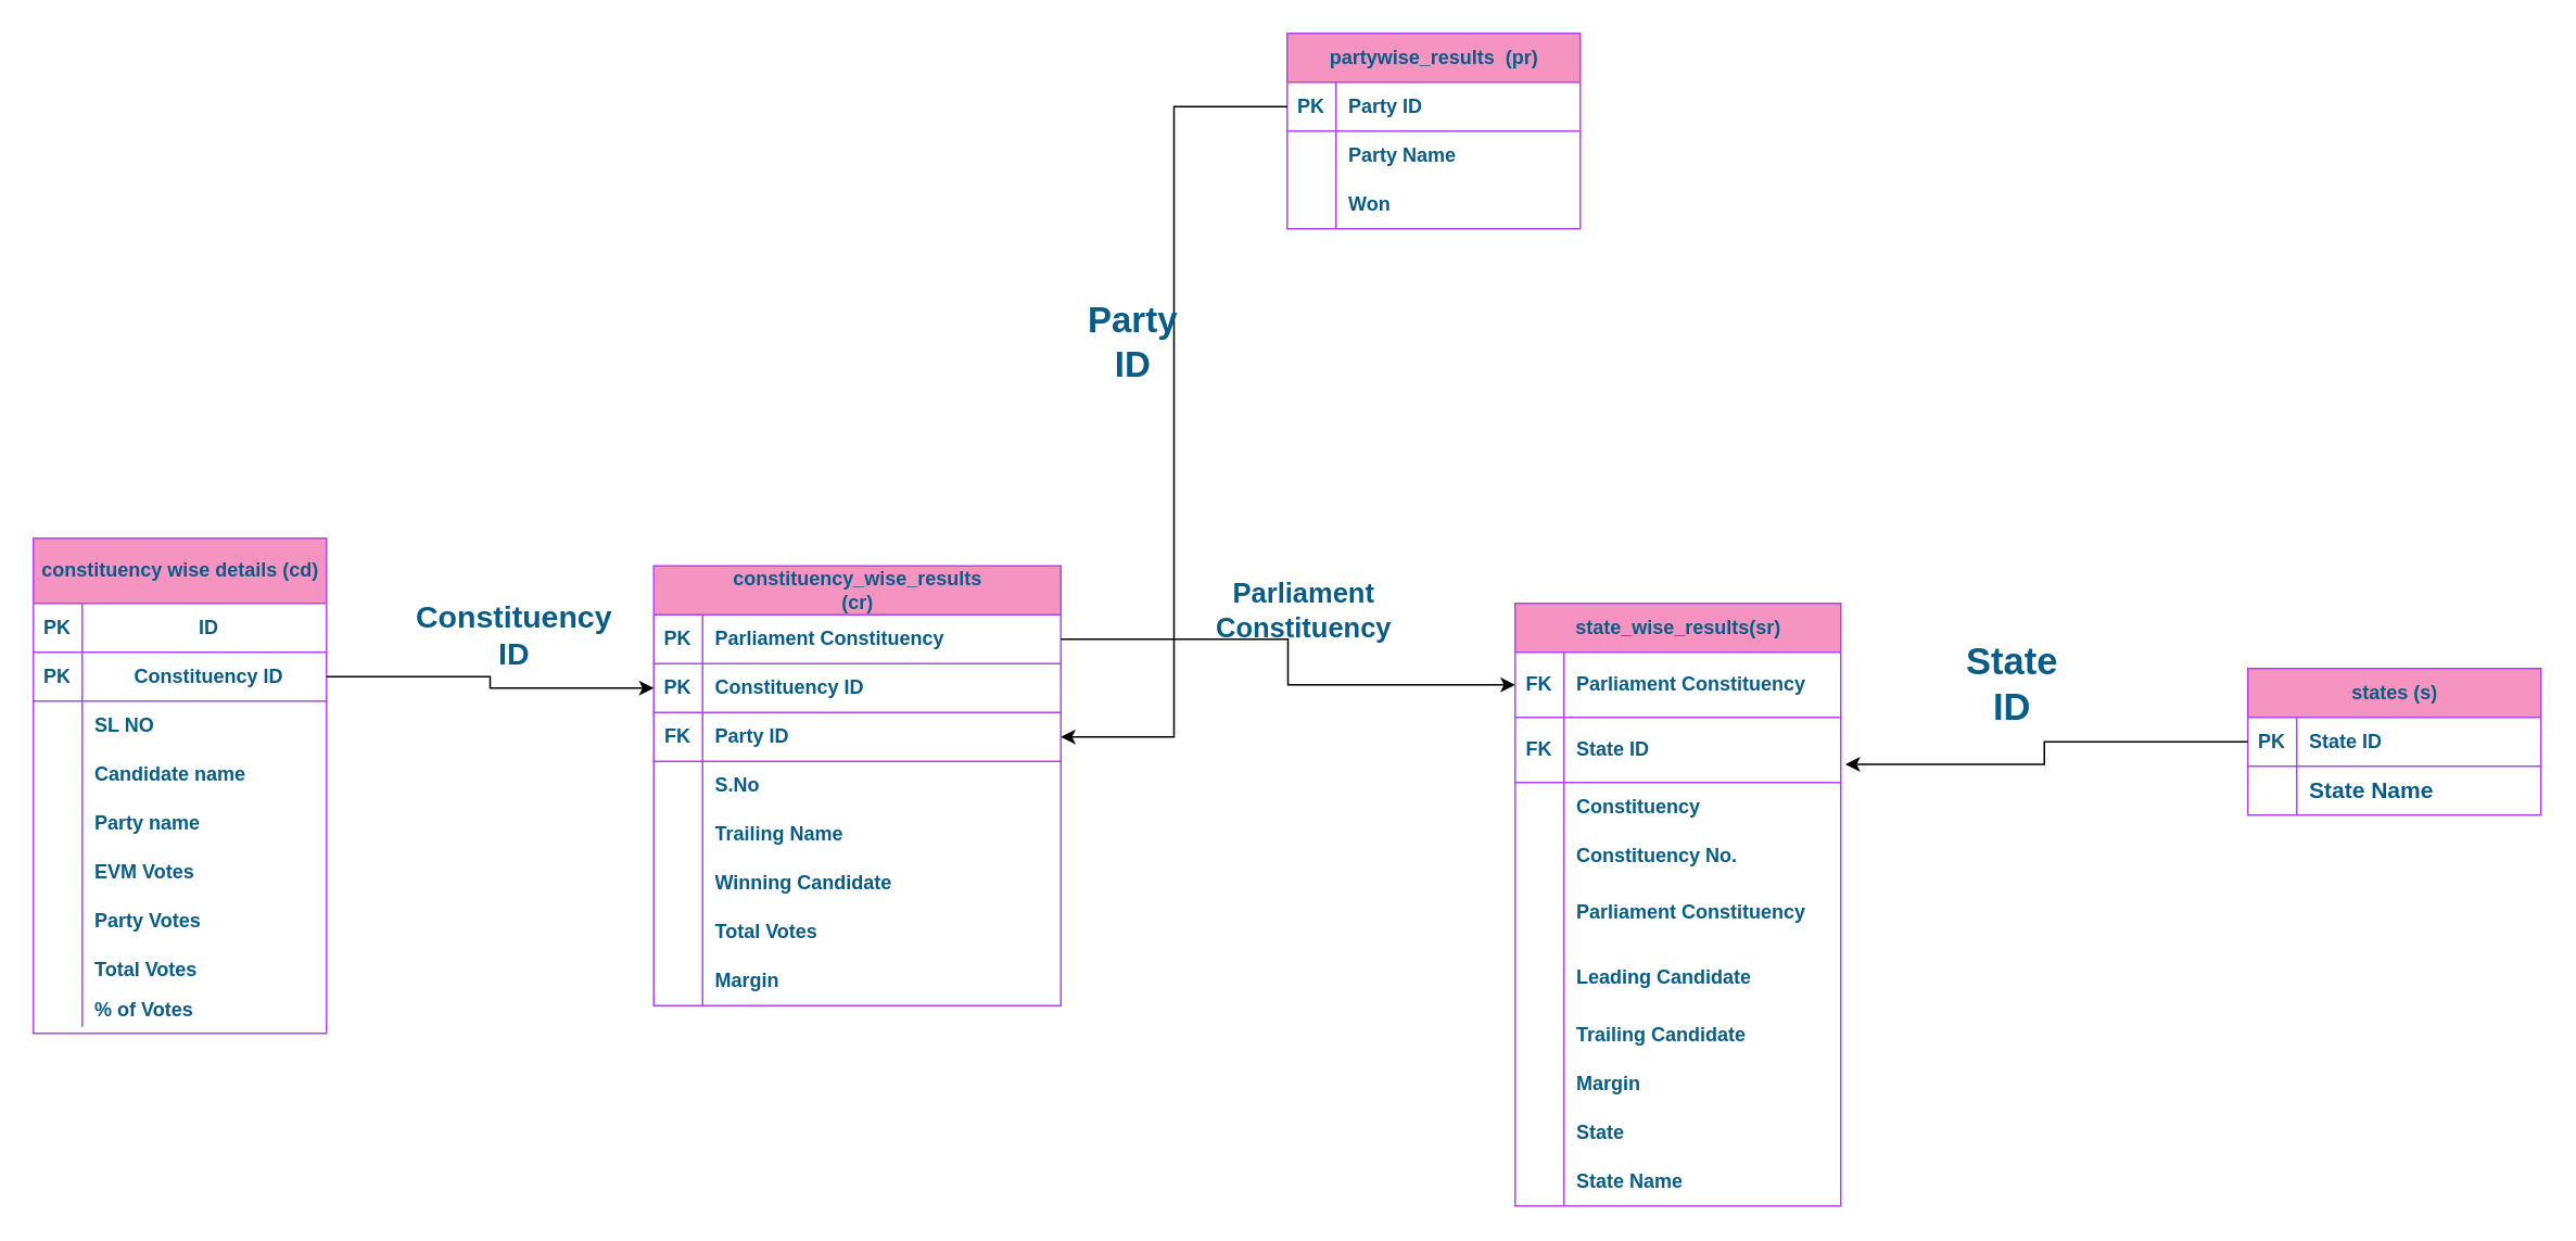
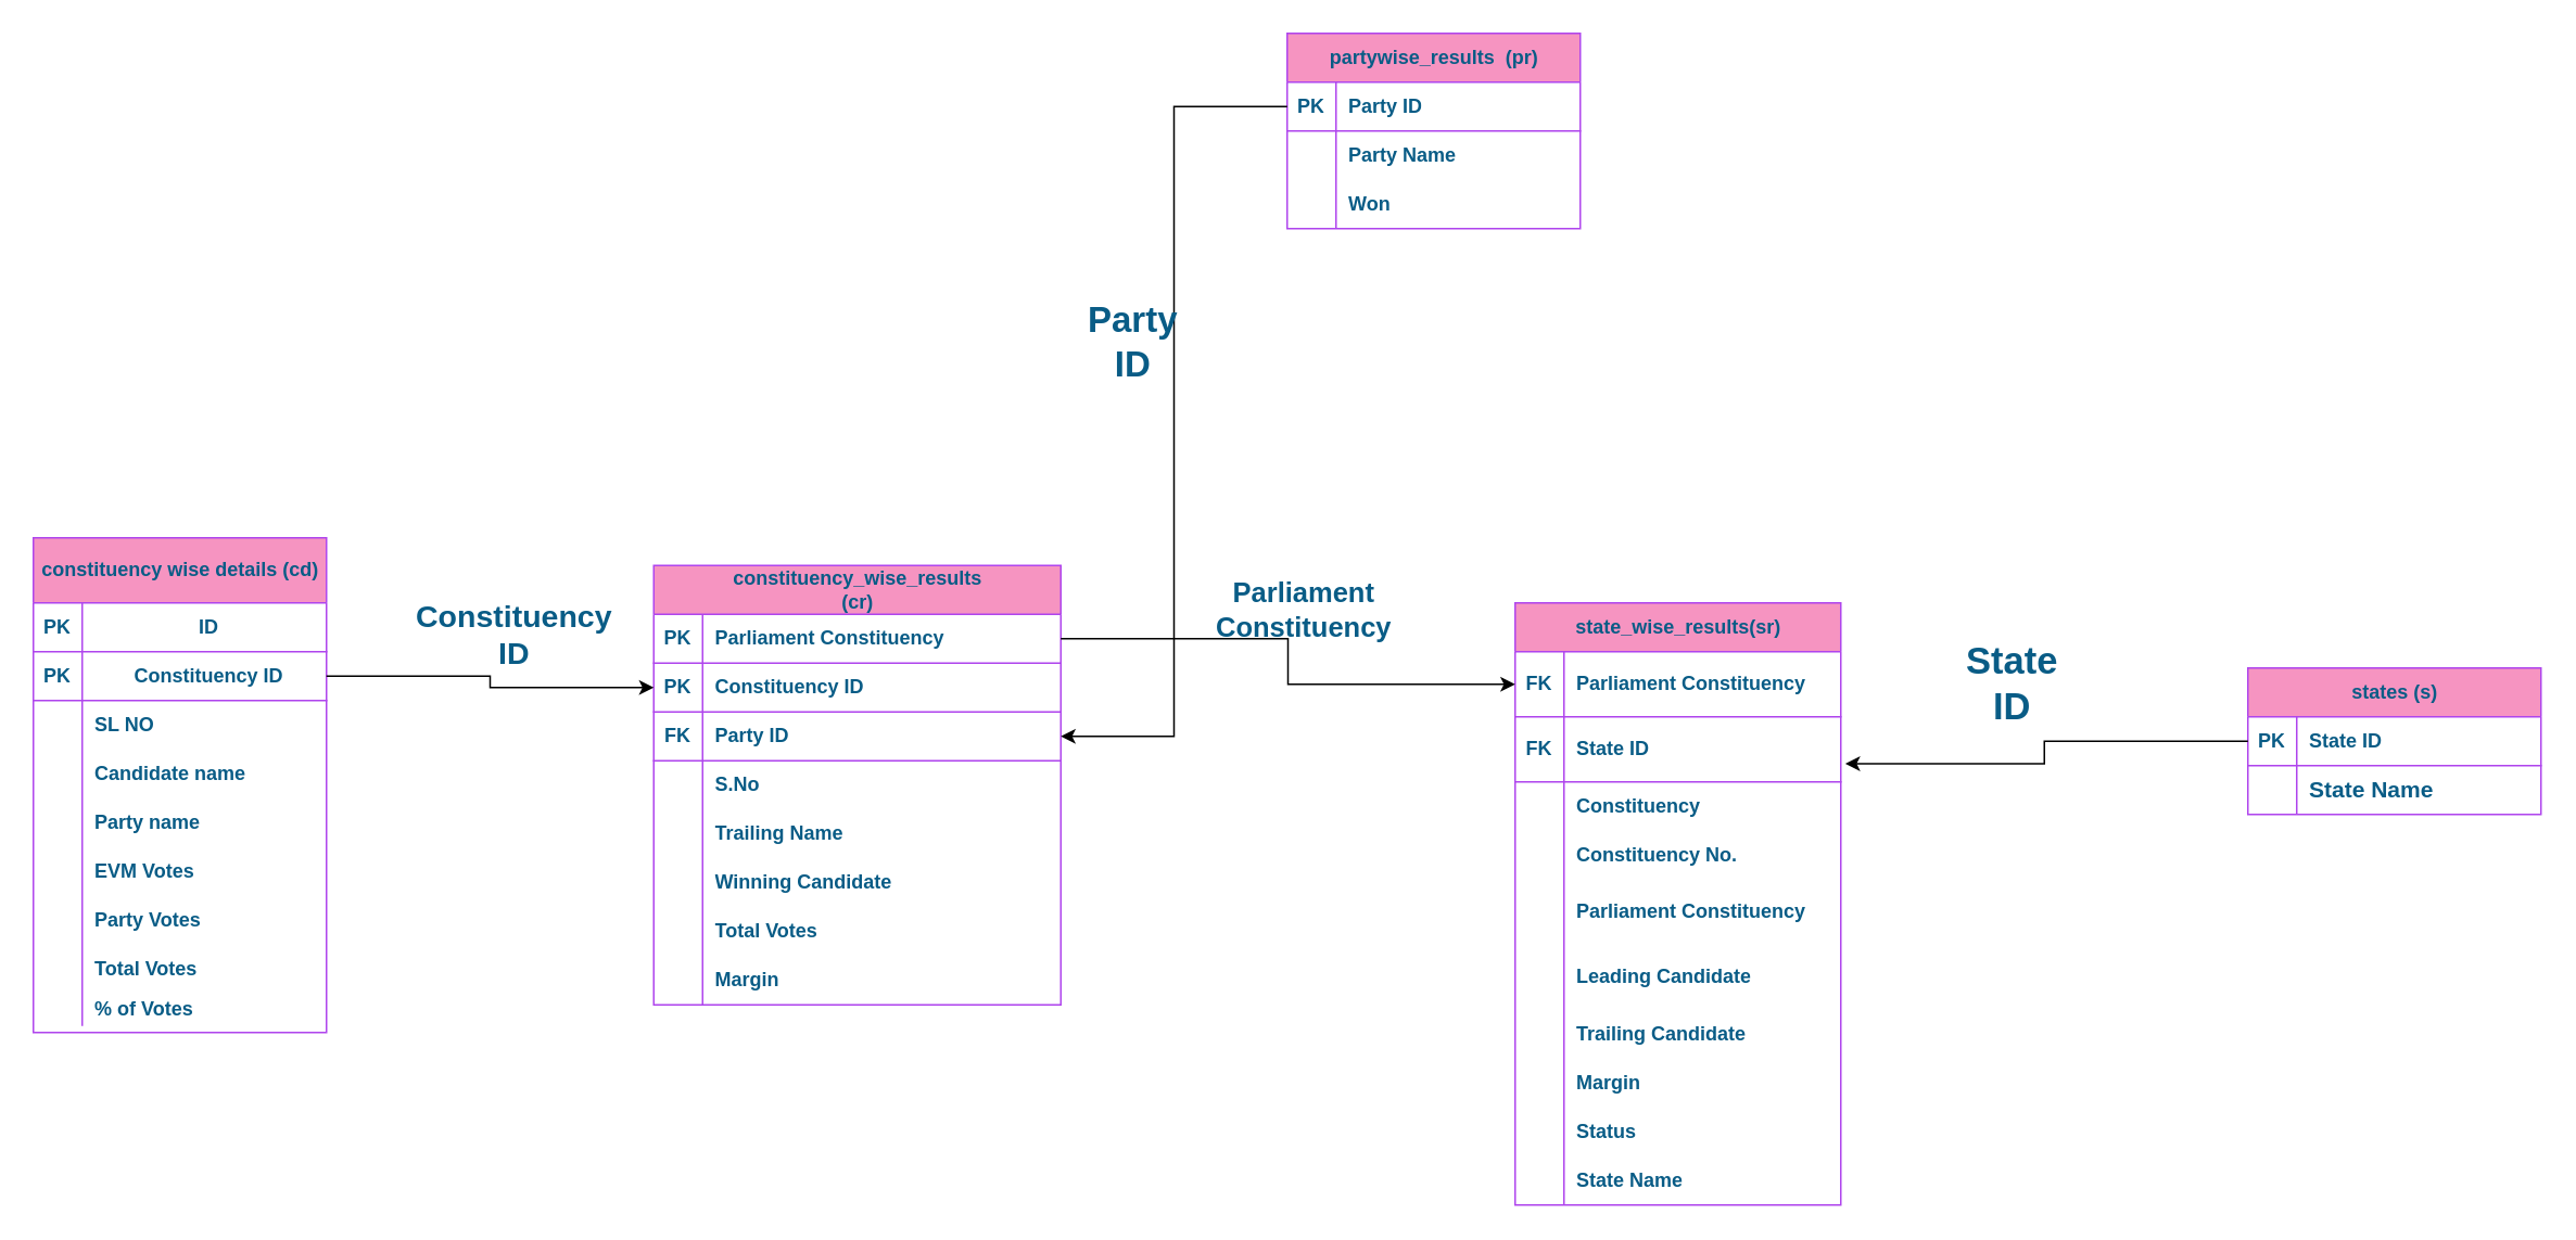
- <mxCell id="99" value="State&lt;span style=&quot;white-space:pre&quot;&gt;&#09;&lt;/span&gt;" style="shape=partialRectangle;connectable=0;fillColor=none;top=0;left=0;bottom=0;right=0;align=left;spacingLeft=6;overflow=hidden;whiteSpace=wrap;html=1;strokeColor=#AF45ED;fontColor=#095C86;fontStyle=1" parent="97" vertex="1"><mxGeometry x="30" width="170" height="30" as="geometry"><mxRectangle width="170" height="30" as="alternateBounds" /></mxGeometry></mxCell>
+ <mxCell id="99" value="Status&lt;span style=&quot;white-space:pre&quot;&gt;&#09;&lt;/span&gt;" style="shape=partialRectangle;connectable=0;fillColor=none;top=0;left=0;bottom=0;right=0;align=left;spacingLeft=6;overflow=hidden;whiteSpace=wrap;html=1;strokeColor=#AF45ED;fontColor=#095C86;fontStyle=1" parent="97" vertex="1"><mxGeometry x="30" width="170" height="30" as="geometry"><mxRectangle width="170" height="30" as="alternateBounds" /></mxGeometry></mxCell>
